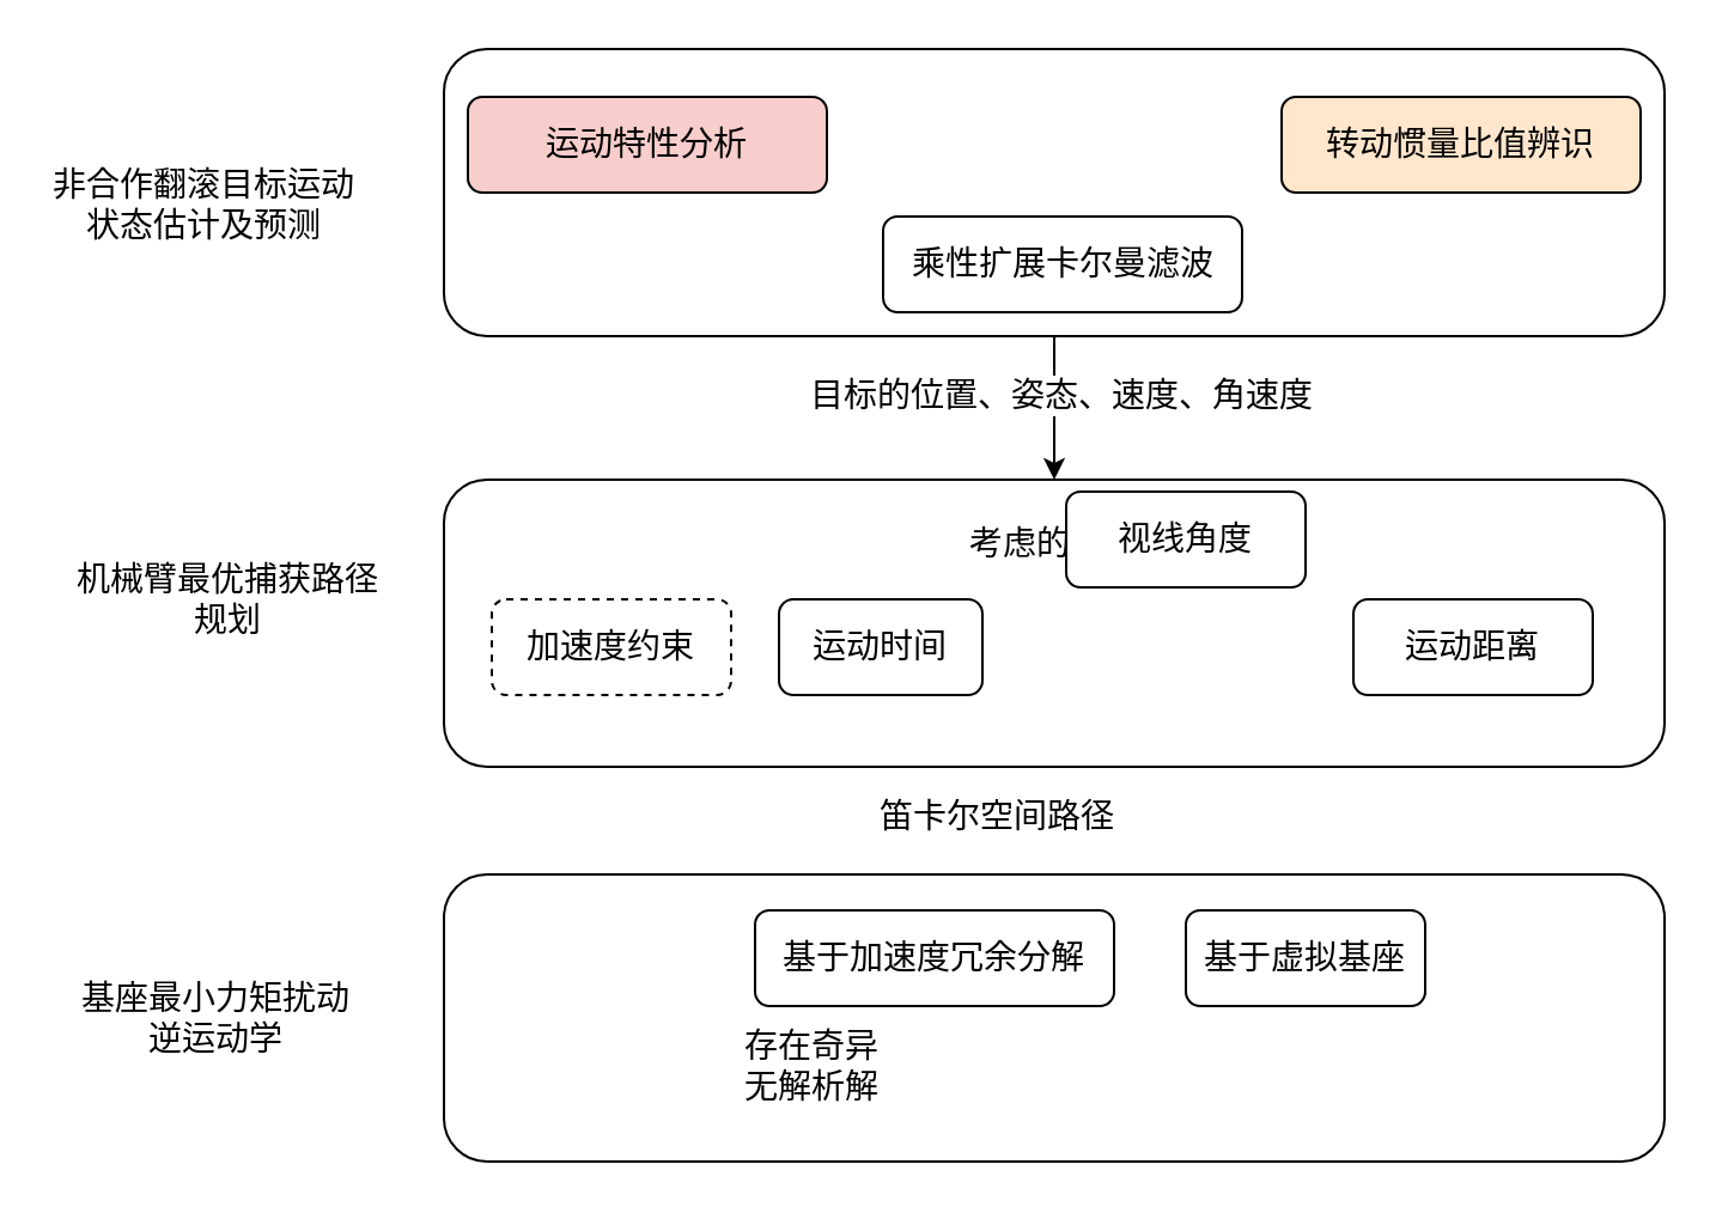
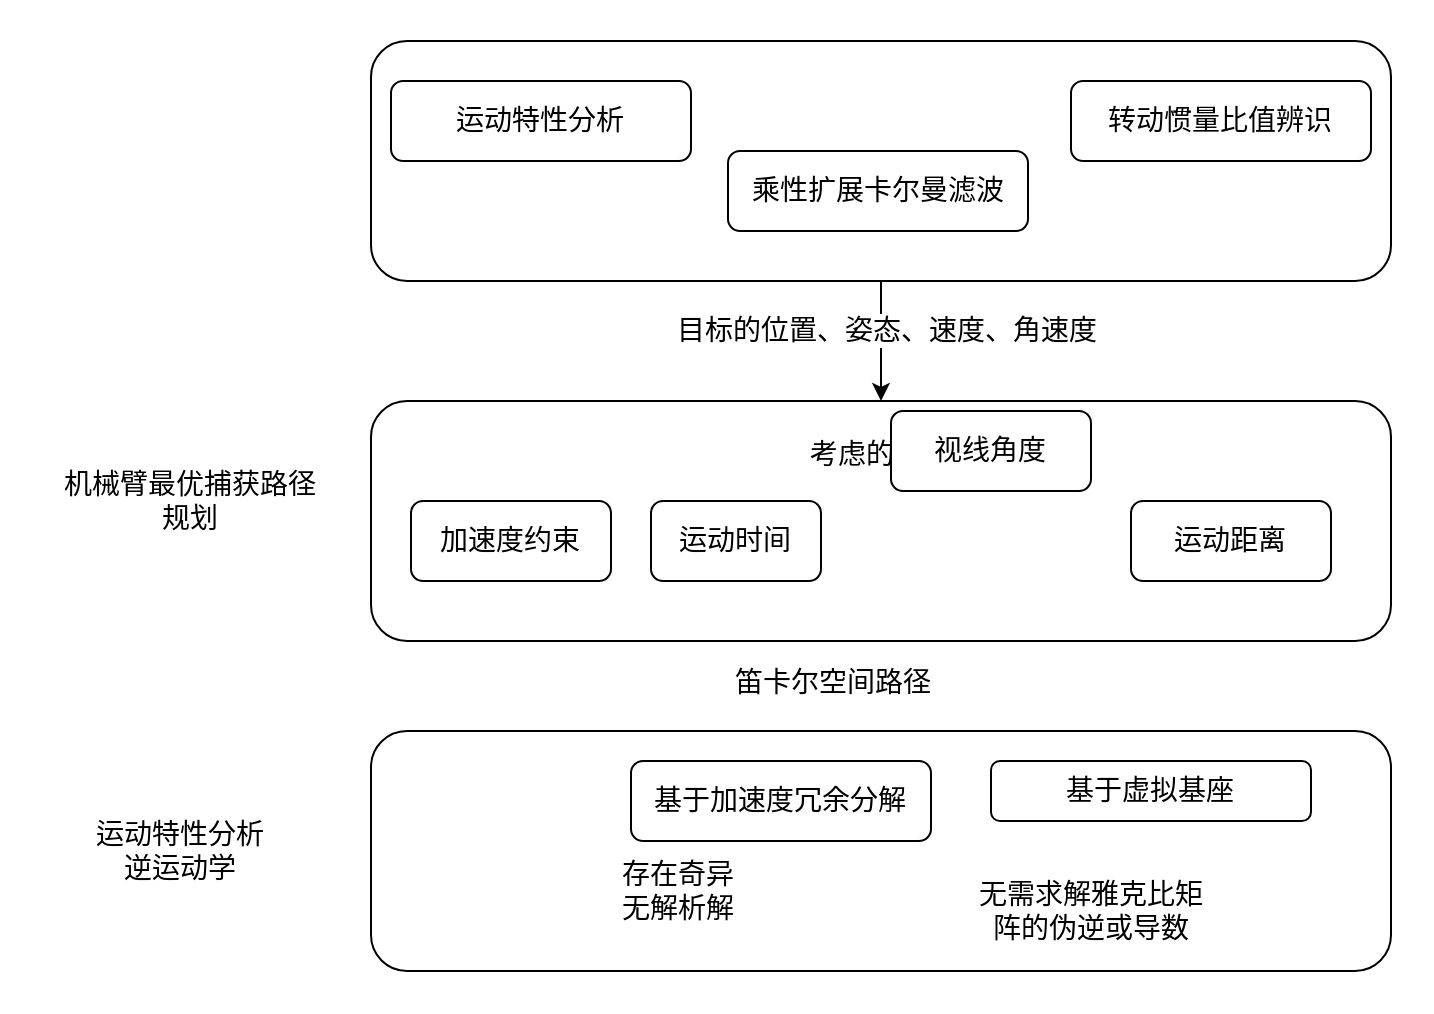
- <mxCell id="6" value="&lt;font style=&quot;font-size: 14px&quot;&gt;运动特性分析&lt;/font&gt;" style="rounded=1;whiteSpace=wrap;html=1;fillColor=#f8cecc;" vertex="1" parent="1"><mxGeometry x="195" y="40" width="150" height="40" as="geometry" /></mxCell>
+ <mxCell id="6" value="&lt;font style=&quot;font-size: 14px&quot;&gt;运动特性分析&lt;/font&gt;" style="rounded=1;whiteSpace=wrap;html=1;" vertex="1" parent="1"><mxGeometry x="195" y="40" width="150" height="40" as="geometry" /></mxCell>
- <mxCell id="7" value="&lt;font style=&quot;font-size: 14px&quot;&gt;转动惯量比值辨识&lt;/font&gt;" style="rounded=1;whiteSpace=wrap;html=1;fillColor=#ffe6cc;" vertex="1" parent="1"><mxGeometry x="535" y="40" width="150" height="40" as="geometry" /></mxCell>
+ <mxCell id="7" value="&lt;font style=&quot;font-size: 14px&quot;&gt;转动惯量比值辨识&lt;/font&gt;" style="rounded=1;whiteSpace=wrap;html=1;" vertex="1" parent="1"><mxGeometry x="535" y="40" width="150" height="40" as="geometry" /></mxCell>
- <mxCell id="5" value="&lt;font style=&quot;font-size: 14px&quot;&gt;非合作翻滚目标运动状态估计及预测&lt;/font&gt;" style="text;html=1;strokeColor=none;fillColor=none;align=center;verticalAlign=middle;whiteSpace=wrap;rounded=0;" vertex="1" parent="1"><mxGeometry x="20" y="70" width="130" height="30" as="geometry" /></mxCell>
- <mxCell id="8" value="&lt;font style=&quot;font-size: 14px&quot;&gt;乘性扩展卡尔曼滤波&lt;/font&gt;" style="rounded=1;whiteSpace=wrap;html=1;" vertex="1" parent="1"><mxGeometry x="368.5" y="90" width="150" height="40" as="geometry" /></mxCell>
+ <mxCell id="8" value="&lt;font style=&quot;font-size: 14px&quot;&gt;乘性扩展卡尔曼滤波&lt;/font&gt;" style="rounded=1;whiteSpace=wrap;html=1;" vertex="1" parent="1"><mxGeometry x="363.5" y="75" width="150" height="40" as="geometry" /></mxCell>
- <mxCell id="11" value="加速度约束" style="rounded=1;whiteSpace=wrap;html=1;fontSize=14;dashed=1;" vertex="1" parent="1"><mxGeometry x="205" y="250" width="100" height="40" as="geometry" /></mxCell>
+ <mxCell id="11" value="加速度约束" style="rounded=1;whiteSpace=wrap;html=1;fontSize=14;" vertex="1" parent="1"><mxGeometry x="205" y="250" width="100" height="40" as="geometry" /></mxCell>
- <mxCell id="20" value="基于虚拟基座" style="rounded=1;whiteSpace=wrap;html=1;fontSize=14;" vertex="1" parent="1"><mxGeometry x="495" y="380" width="100" height="40" as="geometry" /></mxCell>
+ <mxCell id="20" value="基于虚拟基座" style="rounded=1;whiteSpace=wrap;html=1;fontSize=14;" vertex="1" parent="1"><mxGeometry x="495" y="380" width="160" height="30" as="geometry" /></mxCell>
- <mxCell id="16" value="基座最小力矩扰动&lt;br style=&quot;font-size: 14px;&quot;&gt;逆运动学" style="text;html=1;strokeColor=none;fillColor=none;align=center;verticalAlign=middle;whiteSpace=wrap;rounded=0;fontSize=14;" vertex="1" parent="1"><mxGeometry x="20" y="410" width="140" height="30" as="geometry" /></mxCell>
+ <mxCell id="16" value="运动特性分析&lt;br style=&quot;font-size: 14px;&quot;&gt;逆运动学" style="text;html=1;strokeColor=none;fillColor=none;align=center;verticalAlign=middle;whiteSpace=wrap;rounded=0;fontSize=14;" vertex="1" parent="1"><mxGeometry x="20" y="410" width="140" height="30" as="geometry" /></mxCell>
+ <mxCell id="21" value="无需求解雅克比矩阵的伪逆或导数" style="text;html=1;strokeColor=none;fillColor=none;align=center;verticalAlign=middle;whiteSpace=wrap;rounded=0;fontSize=14;" vertex="1" parent="1"><mxGeometry x="486.75" y="440" width="116.5" height="30" as="geometry" /></mxCell>
